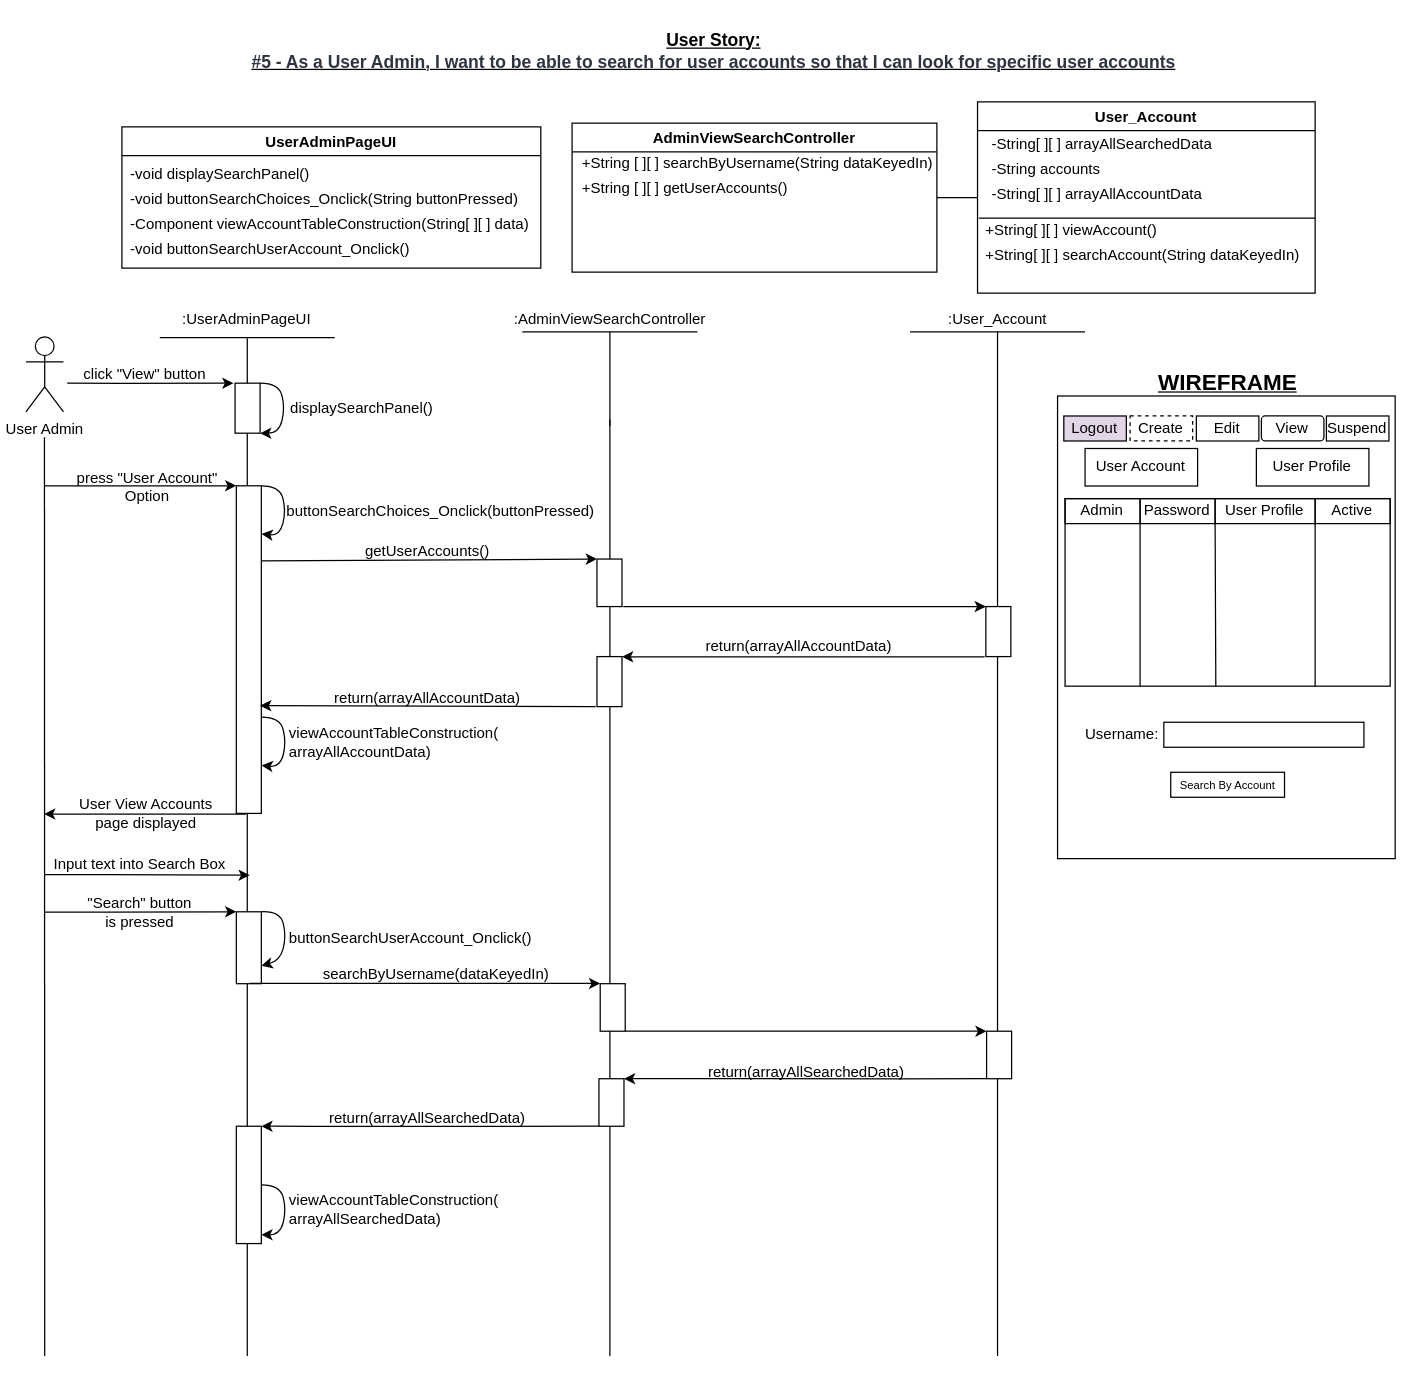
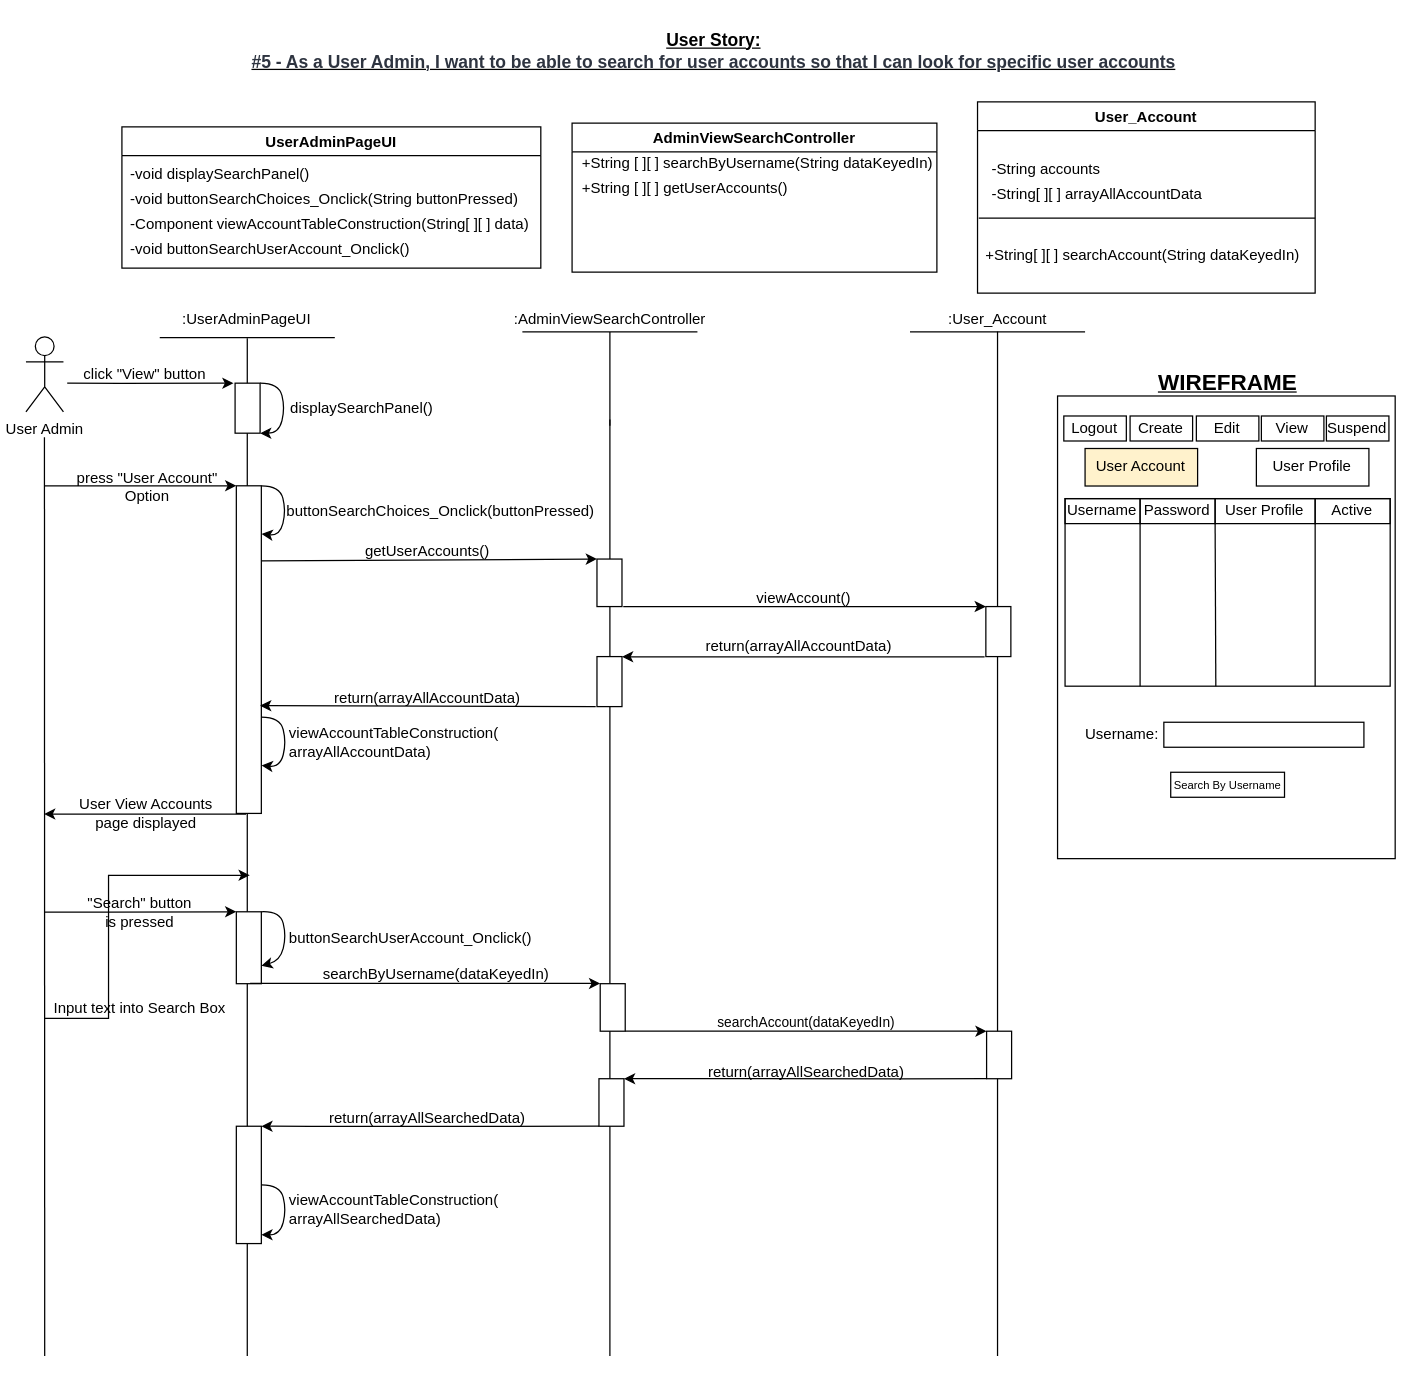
- <mxCell id="14" value="-String[ ][ ] arrayAllSearchedData" style="text;html=1;align=left;verticalAlign=middle;resizable=0;points=[];autosize=1;strokeColor=none;fillColor=none;" parent="13" vertex="1"><mxGeometry x="10" y="24" width="190" height="20" as="geometry" /></mxCell>
- <mxCell id="20" value="" style="endArrow=none;html=1;rounded=0;entryX=0;entryY=0.5;entryDx=0;entryDy=0;exitX=1;exitY=0.5;exitDx=0;exitDy=0;" parent="1" source="10" target="13" edge="1"><mxGeometry width="50" height="50" relative="1" as="geometry"><mxPoint x="587" y="206" as="sourcePoint" /><mxPoint x="587" y="236" as="targetPoint" /></mxGeometry></mxCell>
- <mxCell id="16" value="&lt;div style=&quot;text-align: left&quot;&gt;&lt;span&gt;+String[ ][ ] viewAccount(&lt;/span&gt;&lt;span&gt;)&lt;/span&gt;&lt;/div&gt;" style="text;html=1;align=center;verticalAlign=middle;resizable=0;points=[];autosize=1;strokeColor=none;fillColor=none;" parent="13" vertex="1"><mxGeometry y="92.88" width="150" height="20" as="geometry" /></mxCell>
- <mxCell id="30" value="Logout" style="rounded=0;whiteSpace=wrap;html=1;fillColor=#e1d5e7;" parent="1" vertex="1"><mxGeometry x="850.25" y="332.17" width="50" height="20" as="geometry" /></mxCell>
+ <mxCell id="30" value="Logout" style="rounded=0;whiteSpace=wrap;html=1;" parent="1" vertex="1"><mxGeometry x="850.25" y="332.17" width="50" height="20" as="geometry" /></mxCell>
- <mxCell id="31" value="Create" style="rounded=0;whiteSpace=wrap;html=1;dashed=1;" parent="1" vertex="1"><mxGeometry x="903.25" y="332.17" width="50" height="20" as="geometry" /></mxCell>
+ <mxCell id="31" value="Create" style="rounded=0;whiteSpace=wrap;html=1;" parent="1" vertex="1"><mxGeometry x="903.25" y="332.17" width="50" height="20" as="geometry" /></mxCell>
- <mxCell id="33" value="View" style="whiteSpace=wrap;html=1;rounded=1;" parent="1" vertex="1"><mxGeometry x="1008.25" y="332.17" width="50" height="20" as="geometry" /></mxCell>
+ <mxCell id="33" value="View" style="rounded=0;whiteSpace=wrap;html=1;" parent="1" vertex="1"><mxGeometry x="1008.25" y="332.17" width="50" height="20" as="geometry" /></mxCell>
- <mxCell id="53" value="User Account" style="rounded=0;whiteSpace=wrap;html=1;" parent="1" vertex="1"><mxGeometry x="867.25" y="358.17" width="90" height="30" as="geometry" /></mxCell>
+ <mxCell id="53" value="User Account" style="rounded=0;whiteSpace=wrap;html=1;fillColor=#fff2cc;" parent="1" vertex="1"><mxGeometry x="867.25" y="358.17" width="90" height="30" as="geometry" /></mxCell>
- <mxCell id="41" value="Admin" style="text;html=1;strokeColor=default;fillColor=none;align=center;verticalAlign=middle;whiteSpace=wrap;rounded=0;labelBackgroundColor=#FFFFFF;" parent="1" vertex="1"><mxGeometry x="851.25" y="398.25" width="60" height="20" as="geometry" /></mxCell>
+ <mxCell id="41" value="Username" style="text;html=1;strokeColor=default;fillColor=none;align=center;verticalAlign=middle;whiteSpace=wrap;rounded=0;labelBackgroundColor=#FFFFFF;" parent="1" vertex="1"><mxGeometry x="851.25" y="398.25" width="60" height="20" as="geometry" /></mxCell>
+ <mxCell id="69" value="viewAccount()" style="text;html=1;align=center;verticalAlign=middle;resizable=0;points=[];autosize=1;strokeColor=none;fillColor=none;" parent="1" vertex="1"><mxGeometry x="596.91" y="467.58" width="90" height="20" as="geometry" /></mxCell>
- <mxCell id="35" value="&lt;font style=&quot;font-size: 9px&quot;&gt;Search By Account&lt;/font&gt;" style="rounded=0;whiteSpace=wrap;html=1;" parent="1" vertex="1"><mxGeometry x="935.75" y="617.09" width="91" height="20" as="geometry" /></mxCell>
+ <mxCell id="35" value="&lt;font style=&quot;font-size: 9px&quot;&gt;Search By Username&lt;/font&gt;" style="rounded=0;whiteSpace=wrap;html=1;" parent="1" vertex="1"><mxGeometry x="935.75" y="617.09" width="91" height="20" as="geometry" /></mxCell>
- <mxCell id="77" value="Input text into Search Box" style="text;html=1;align=center;verticalAlign=middle;resizable=0;points=[];autosize=1;strokeColor=none;fillColor=none;" parent="1" vertex="1"><mxGeometry x="35.75" y="681.17" width="150" height="20" as="geometry" /></mxCell>
+ <mxCell id="77" value="Input text into Search Box" style="text;html=1;align=center;verticalAlign=middle;resizable=0;points=[];autosize=1;strokeColor=none;fillColor=none;" parent="1" vertex="1"><mxGeometry x="35.75" y="796.17" width="150" height="20" as="geometry" /></mxCell>
+ <mxCell id="87" value="&lt;div style=&quot;font-size: 11px&quot;&gt;&lt;font style=&quot;font-size: 11px&quot;&gt;searchAccount(&lt;span&gt;dataKeyedIn&lt;/span&gt;&lt;/font&gt;&lt;span&gt;)&lt;/span&gt;&lt;/div&gt;" style="text;html=1;align=center;verticalAlign=middle;resizable=0;points=[];autosize=1;strokeColor=none;fillColor=none;" parent="1" vertex="1"><mxGeometry x="563.5" y="806.67" width="160" height="20" as="geometry" /></mxCell>
